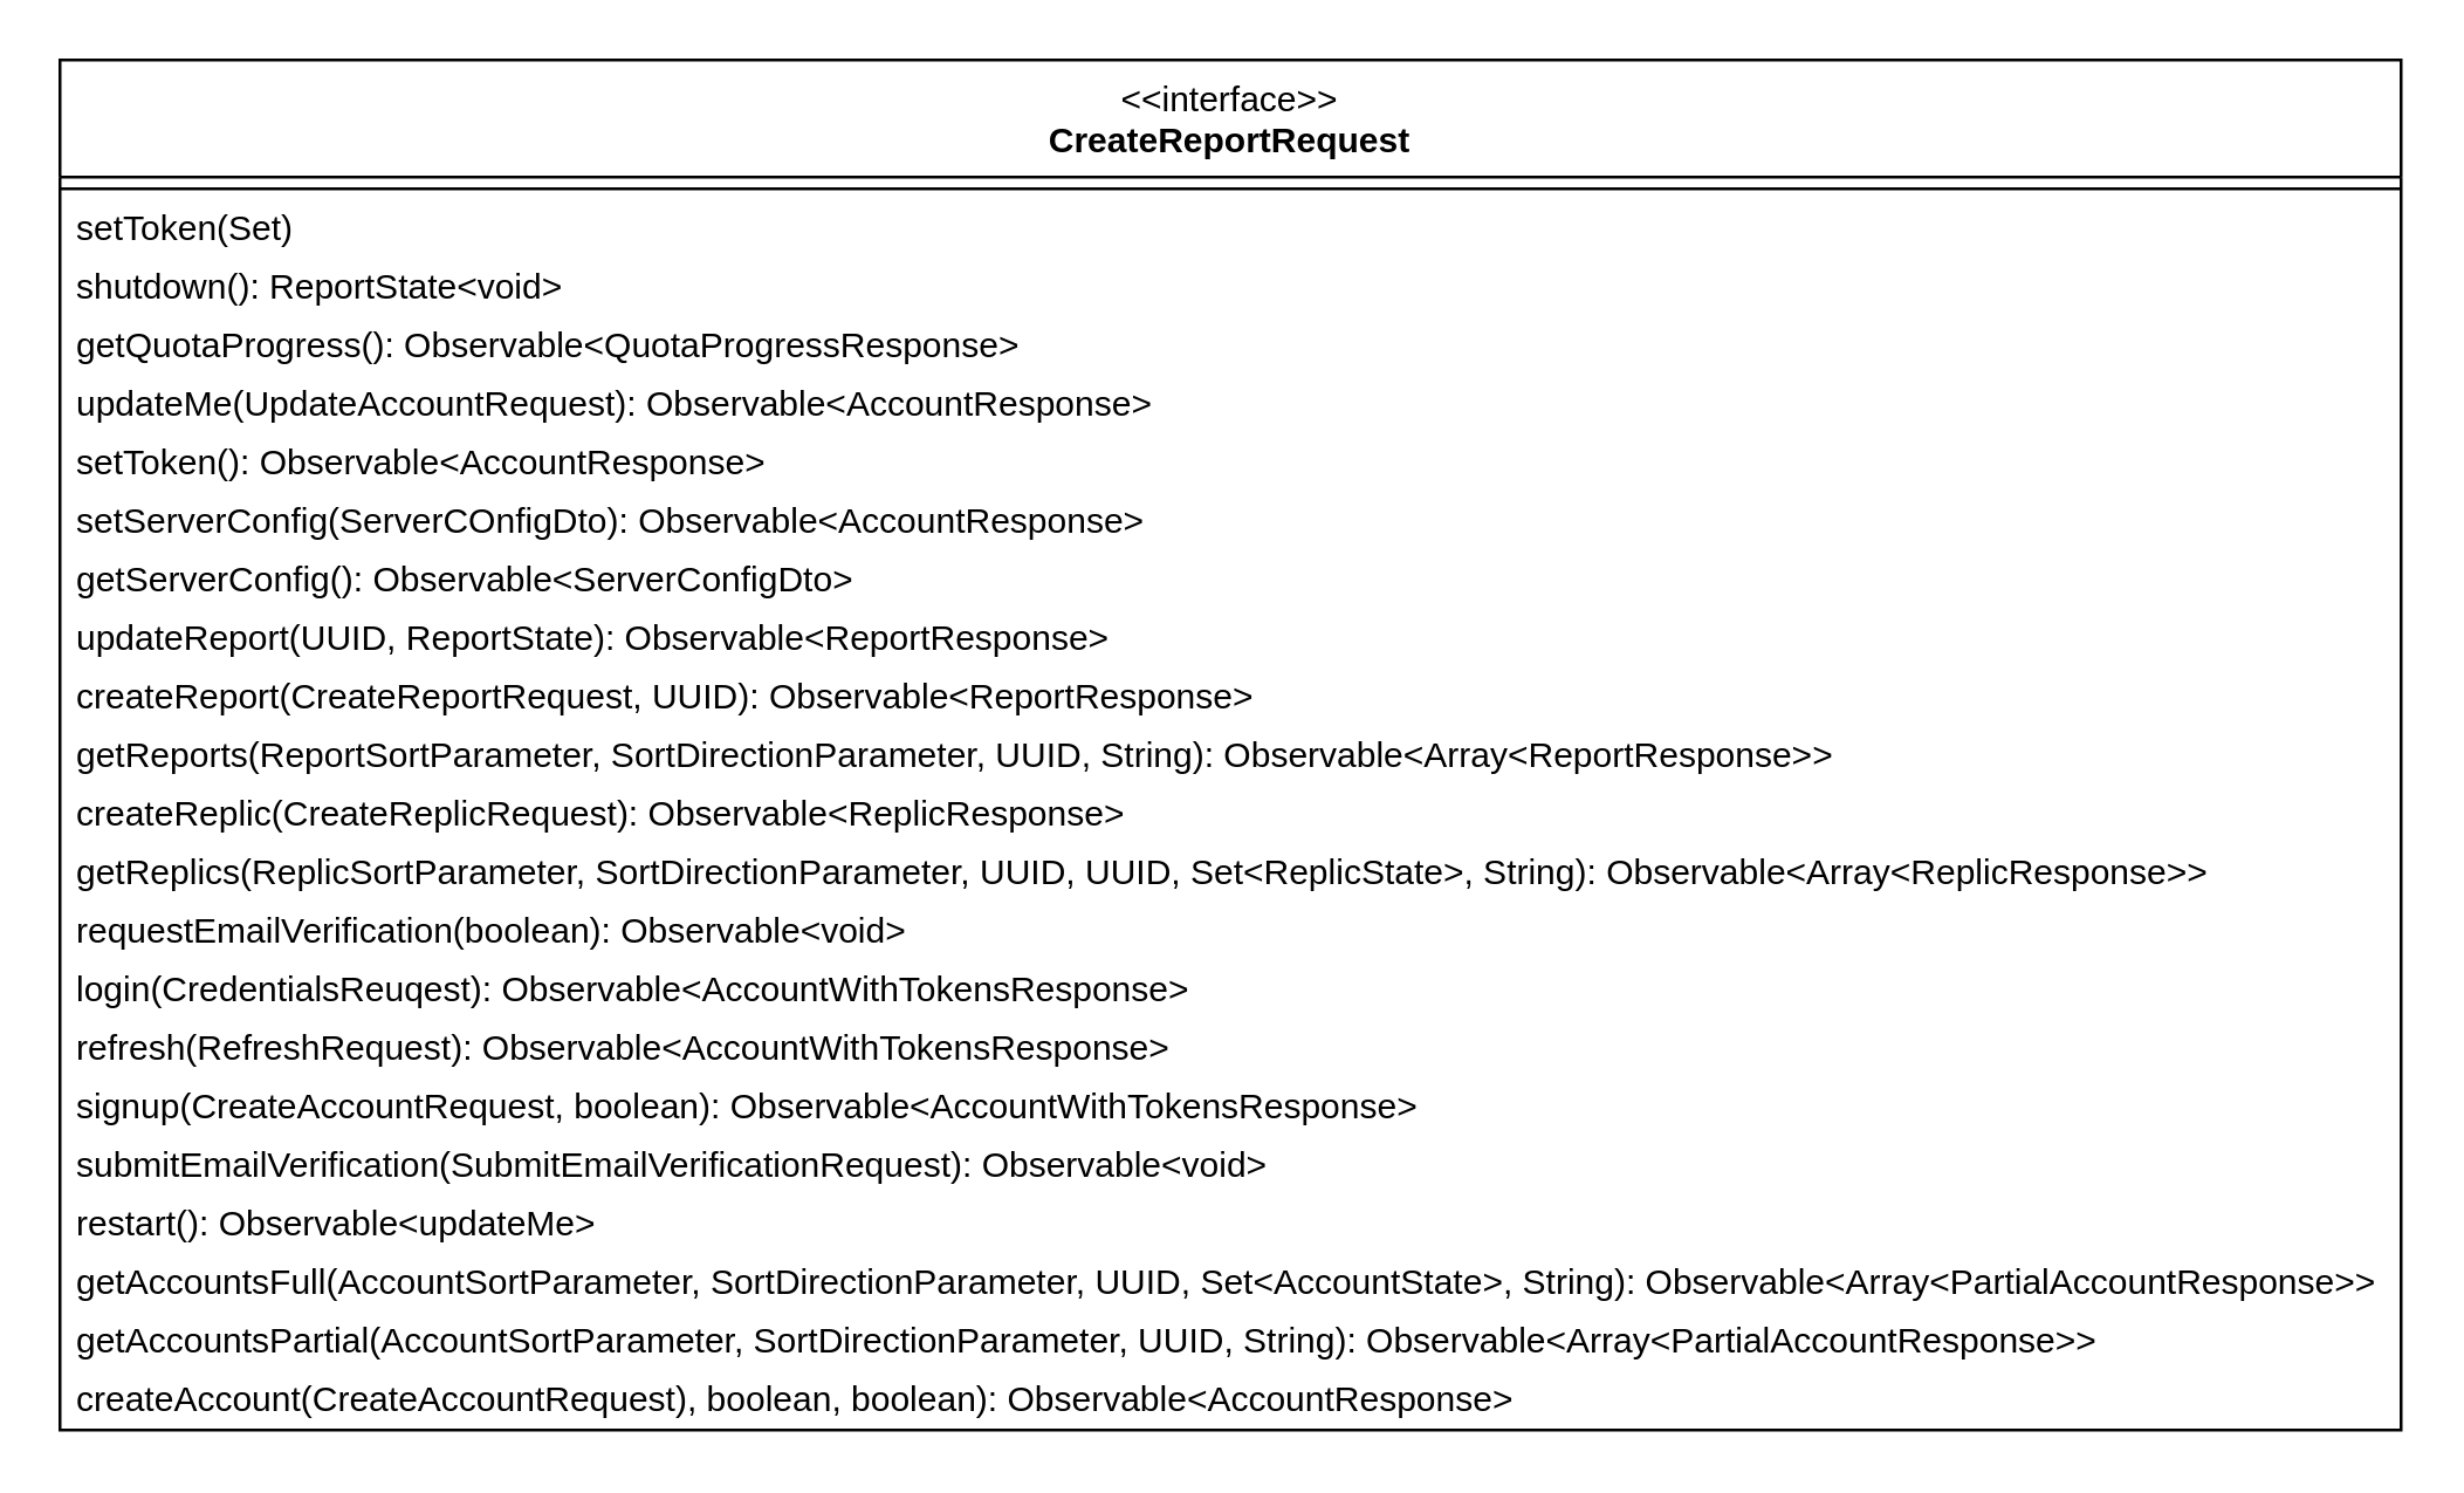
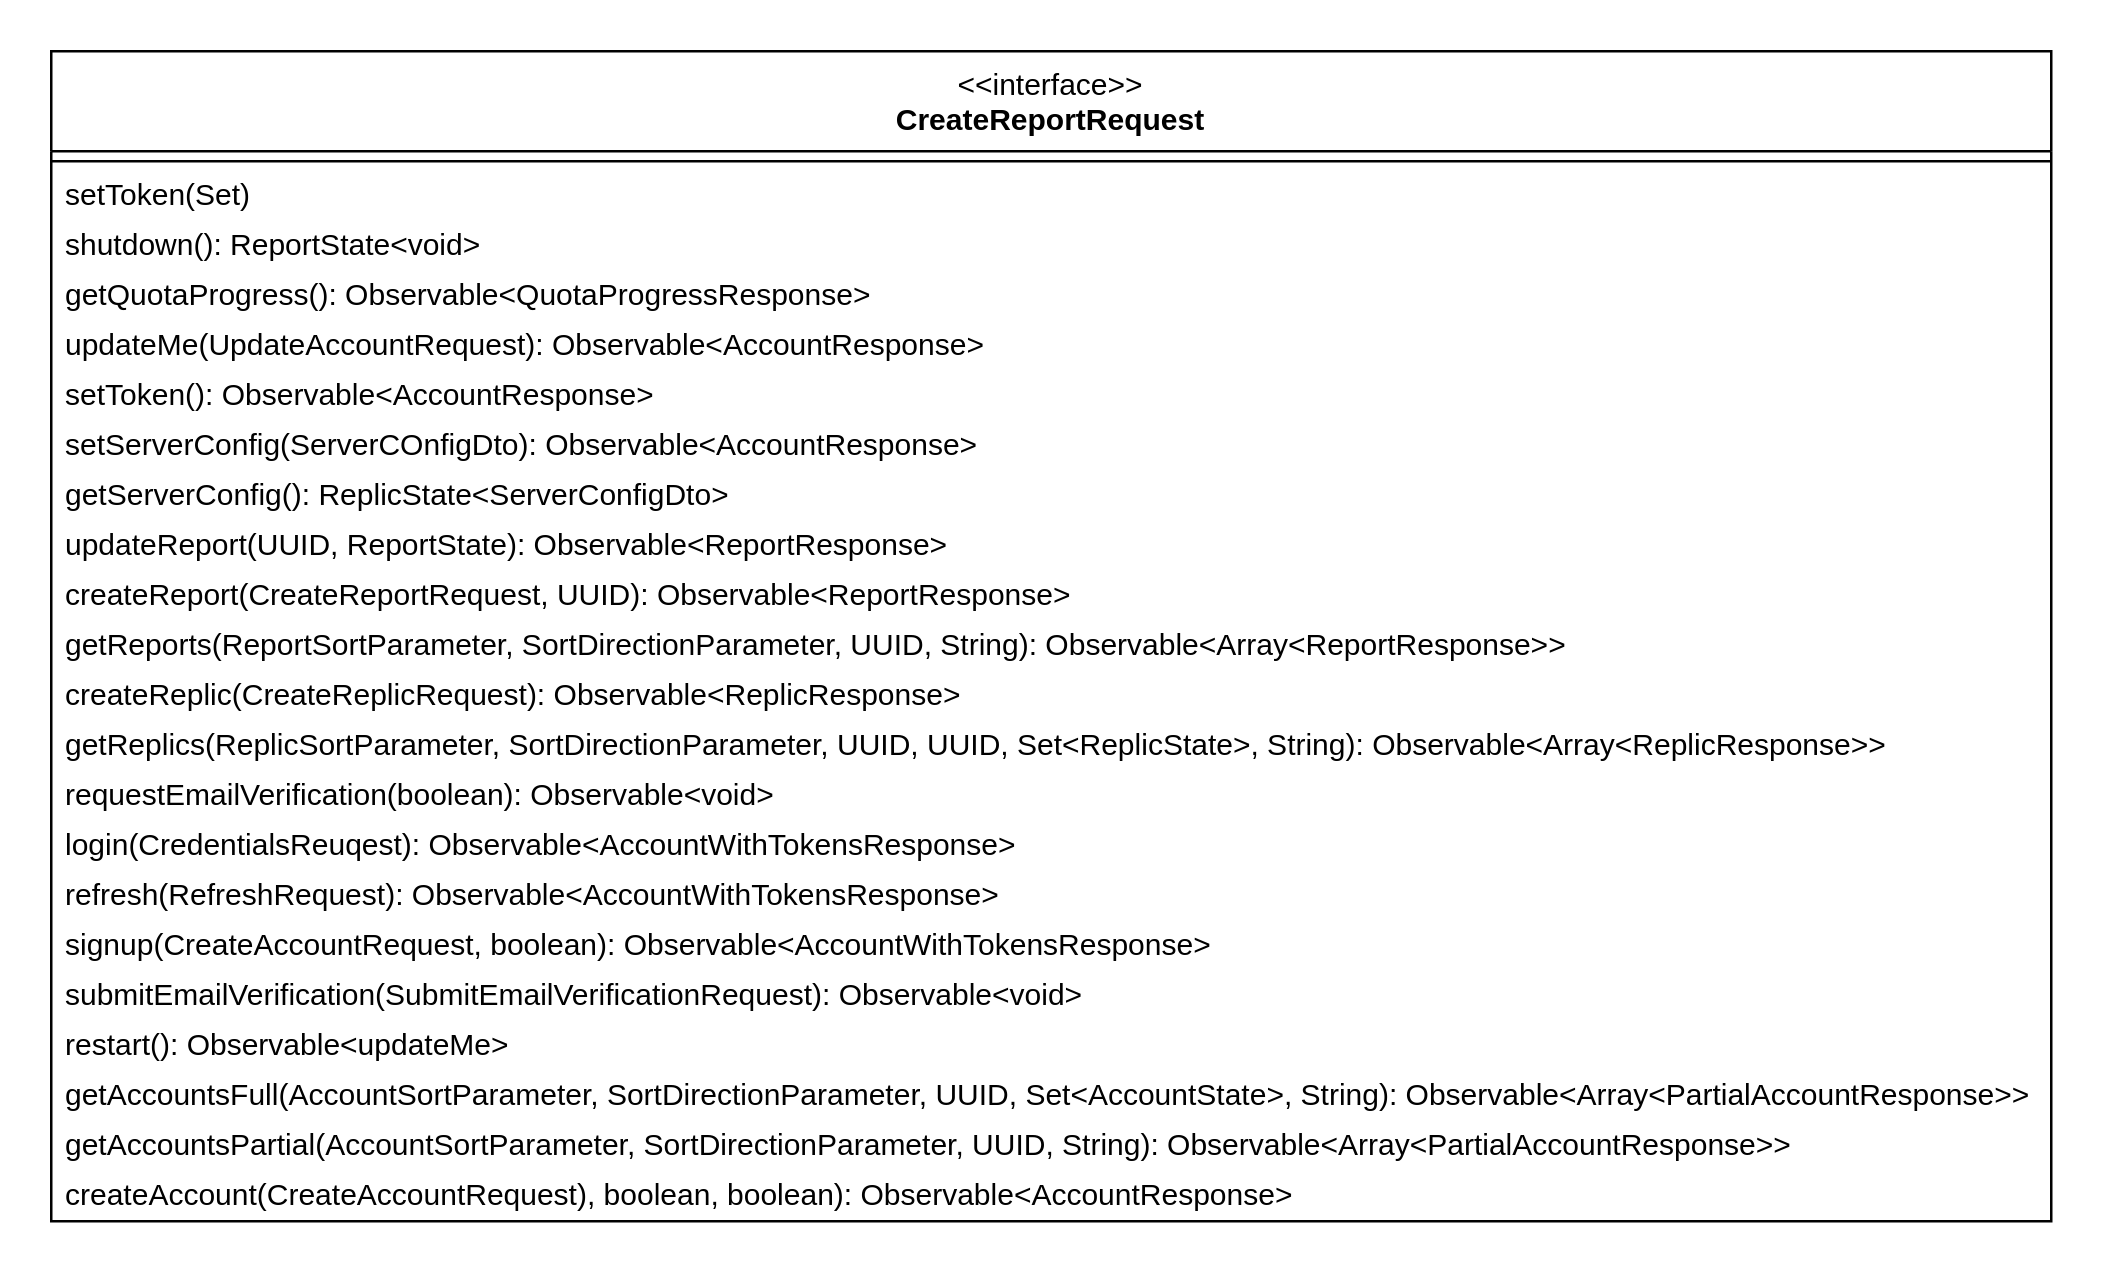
- <mxCell id="10" value="getServerConfig(): Observable&amp;lt;ServerConfigDto&amp;gt;" style="text;html=1;strokeColor=none;fillColor=none;align=left;verticalAlign=middle;spacingLeft=4;spacingRight=4;overflow=hidden;rotatable=0;points=[[0,0.5],[1,0.5]];portConstraint=eastwest;whiteSpace=wrap;" vertex="1" parent="2"><mxGeometry y="168" width="800" height="20" as="geometry" /></mxCell>
+ <mxCell id="10" value="getServerConfig(): ReplicState&amp;lt;ServerConfigDto&amp;gt;" style="text;html=1;strokeColor=none;fillColor=none;align=left;verticalAlign=middle;spacingLeft=4;spacingRight=4;overflow=hidden;rotatable=0;points=[[0,0.5],[1,0.5]];portConstraint=eastwest;whiteSpace=wrap;" vertex="1" parent="2"><mxGeometry y="168" width="800" height="20" as="geometry" /></mxCell>
